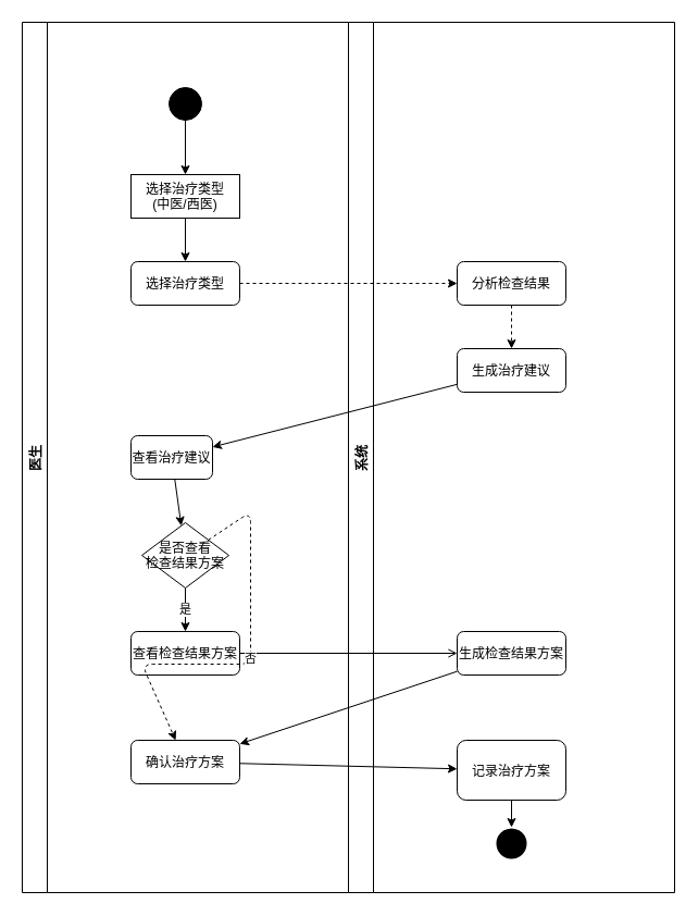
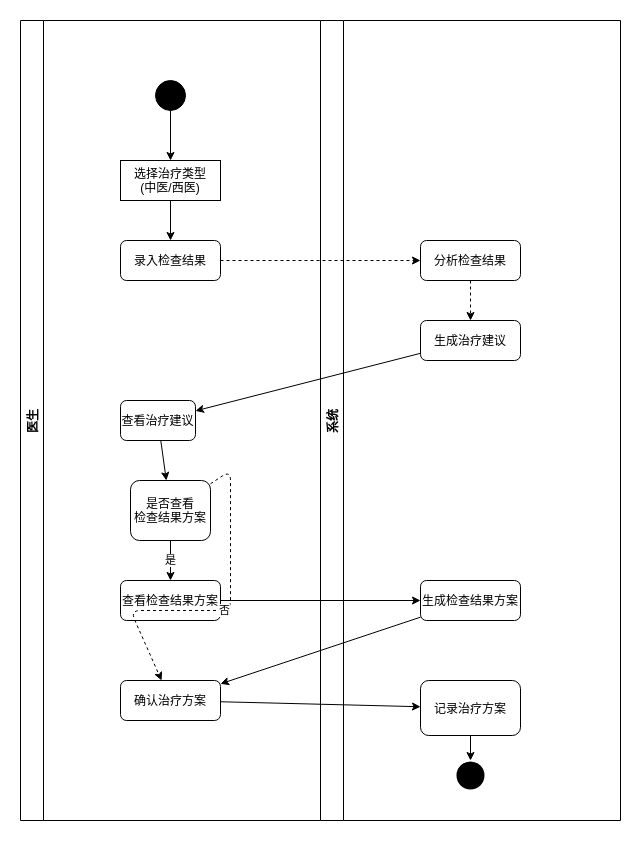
- <mxCell id="6" value="选择治疗类型" style="rounded=1;" vertex="1" parent="2"><mxGeometry x="100" y="220" width="100" height="40" as="geometry" /></mxCell>
+ <mxCell id="6" value="录入检查结果" style="rounded=1;" vertex="1" parent="2"><mxGeometry x="100" y="220" width="100" height="40" as="geometry" /></mxCell>
- <mxCell id="8" value="是否查看&#10;检查结果方案" style="rhombus;" vertex="1" parent="2"><mxGeometry x="110" y="460" width="80" height="60" as="geometry" /></mxCell>
+ <mxCell id="8" value="是否查看&#10;检查结果方案" style="rounded=1;" vertex="1" parent="2"><mxGeometry x="110" y="460" width="80" height="60" as="geometry" /></mxCell>
- <mxCell id="23" value="" style="endArrow=open;html=1;" edge="1" parent="1" source="9" target="13"><mxGeometry relative="1" as="geometry" /></mxCell>
+ <mxCell id="23" value="" style="endArrow=classic;html=1;" edge="1" parent="1" source="9" target="13"><mxGeometry relative="1" as="geometry" /></mxCell>
